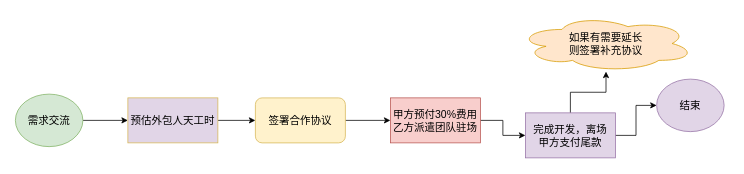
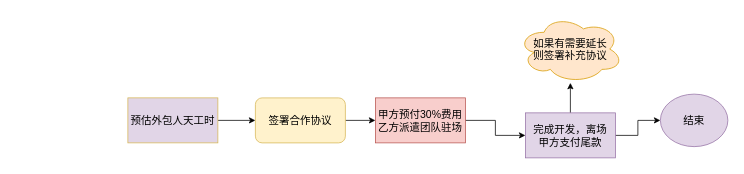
- <mxCell id="14" value="如果有需要延长&lt;br style=&quot;font-size: 14px;&quot;&gt;则签署补充协议" style="ellipse;shape=cloud;whiteSpace=wrap;html=1;labelBackgroundColor=none;fontSize=14;fillColor=#ffe6cc;strokeColor=#d79b00;" vertex="1" parent="1"><mxGeometry x="690" y="20" width="235" height="75" as="geometry" /></mxCell>
+ <mxCell id="14" value="如果有需要延长&lt;br style=&quot;font-size: 14px;&quot;&gt;则签署补充协议" style="ellipse;shape=cloud;whiteSpace=wrap;html=1;labelBackgroundColor=none;fontSize=14;fillColor=#ffe6cc;strokeColor=#d79b00;" vertex="1" parent="1"><mxGeometry x="690" y="20" width="140" height="90" as="geometry" /></mxCell>
- <mxCell id="13" value="结束" style="ellipse;whiteSpace=wrap;html=1;labelBackgroundColor=none;fontSize=14;fillColor=#e1d5e7;strokeColor=#9673a6;" vertex="1" parent="1"><mxGeometry x="875" y="105" width="90" height="70" as="geometry" /></mxCell>
+ <mxCell id="13" value="结束" style="ellipse;whiteSpace=wrap;html=1;labelBackgroundColor=none;fontSize=14;fillColor=#e1d5e7;strokeColor=#9673a6;" vertex="1" parent="1"><mxGeometry x="880" y="125" width="90" height="70" as="geometry" /></mxCell>
- <mxCell id="3" value="&lt;font style=&quot;font-size: 14px;&quot;&gt;需求交流&lt;/font&gt;" style="ellipse;whiteSpace=wrap;html=1;labelBackgroundColor=none;fontSize=14;fillColor=#d5e8d4;strokeColor=#82b366;" vertex="1" parent="1"><mxGeometry x="20" y="125" width="90" height="70" as="geometry" /></mxCell>
- <mxCell id="2" value="" style="edgeStyle=orthogonalEdgeStyle;rounded=0;orthogonalLoop=1;jettySize=auto;html=1;labelBackgroundColor=none;fontSize=14;" edge="1" parent="1" source="3" target="5"><mxGeometry relative="1" as="geometry" /></mxCell>
- <mxCell id="9" value="&lt;font style=&quot;font-size: 14px&quot;&gt;甲方预付30%费用&lt;br&gt;乙方派遣团队驻场&lt;/font&gt;" style="whiteSpace=wrap;html=1;labelBackgroundColor=none;fontSize=14;fillColor=#f8cecc;strokeColor=#b85450;" vertex="1" parent="1"><mxGeometry x="520" y="130" width="120" height="60" as="geometry" /></mxCell>
+ <mxCell id="9" value="&lt;font style=&quot;font-size: 14px&quot;&gt;甲方预付30%费用&lt;br&gt;乙方派遣团队驻场&lt;/font&gt;" style="whiteSpace=wrap;html=1;labelBackgroundColor=none;fontSize=14;fillColor=#f8cecc;strokeColor=#b85450;" vertex="1" parent="1"><mxGeometry x="500" y="130" width="120" height="60" as="geometry" /></mxCell>
